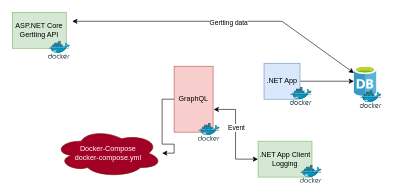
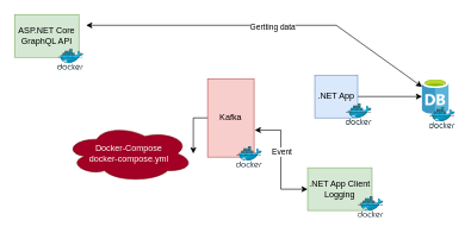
- <mxCell id="7" value="ASP.NET Core Gertting API" style="rounded=0;whiteSpace=wrap;html=1;fillColor=#d5e8d4;strokeColor=#82b366;" parent="1" vertex="1"><mxGeometry x="20" y="20" width="90" height="60" as="geometry" /></mxCell>
+ <mxCell id="7" value="ASP.NET Core GraphQL API" style="rounded=0;whiteSpace=wrap;html=1;fillColor=#d5e8d4;strokeColor=#82b366;" parent="1" vertex="1"><mxGeometry x="20" y="20" width="90" height="60" as="geometry" /></mxCell>
- <mxCell id="4" value="GraphQL" style="rounded=0;whiteSpace=wrap;html=1;fillColor=#f8cecc;strokeColor=#b85450;" parent="1" vertex="1"><mxGeometry x="290" y="110" width="65" height="110" as="geometry" /></mxCell>
+ <mxCell id="4" value="Kafka" style="rounded=0;whiteSpace=wrap;html=1;fillColor=#f8cecc;strokeColor=#b85450;" parent="1" vertex="1"><mxGeometry x="290" y="110" width="65" height="110" as="geometry" /></mxCell>
- <mxCell id="18" value="Docker-Compose&lt;br&gt;docker-compose.yml" style="ellipse;shape=cloud;whiteSpace=wrap;html=1;fillColor=#a20025;fontColor=#ffffff;strokeColor=#6F0000;" vertex="1" parent="1"><mxGeometry x="90" y="215" width="180" height="80" as="geometry" /></mxCell>
+ <mxCell id="18" value="Docker-Compose&lt;br&gt;docker-compose.yml" style="ellipse;shape=cloud;whiteSpace=wrap;html=1;fillColor=#a20025;fontColor=#ffffff;strokeColor=#6F0000;" vertex="1" parent="1"><mxGeometry x="90" y="175" width="180" height="80" as="geometry" /></mxCell>
